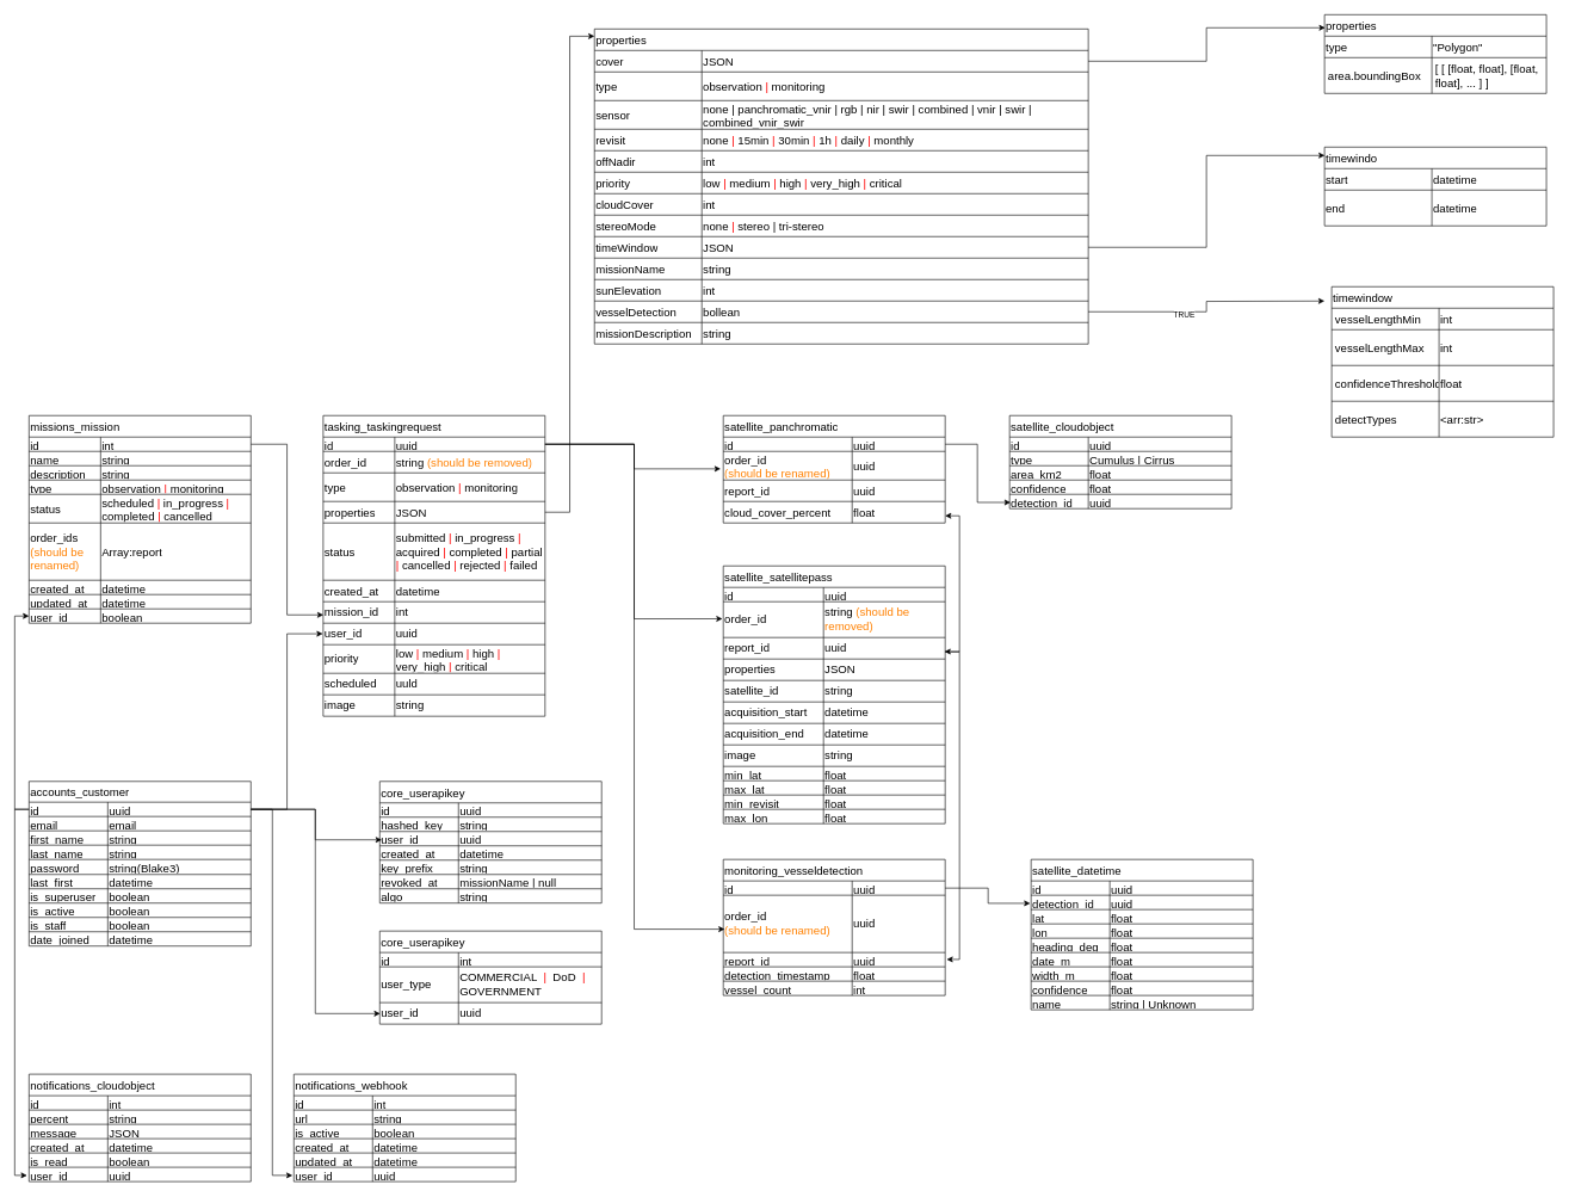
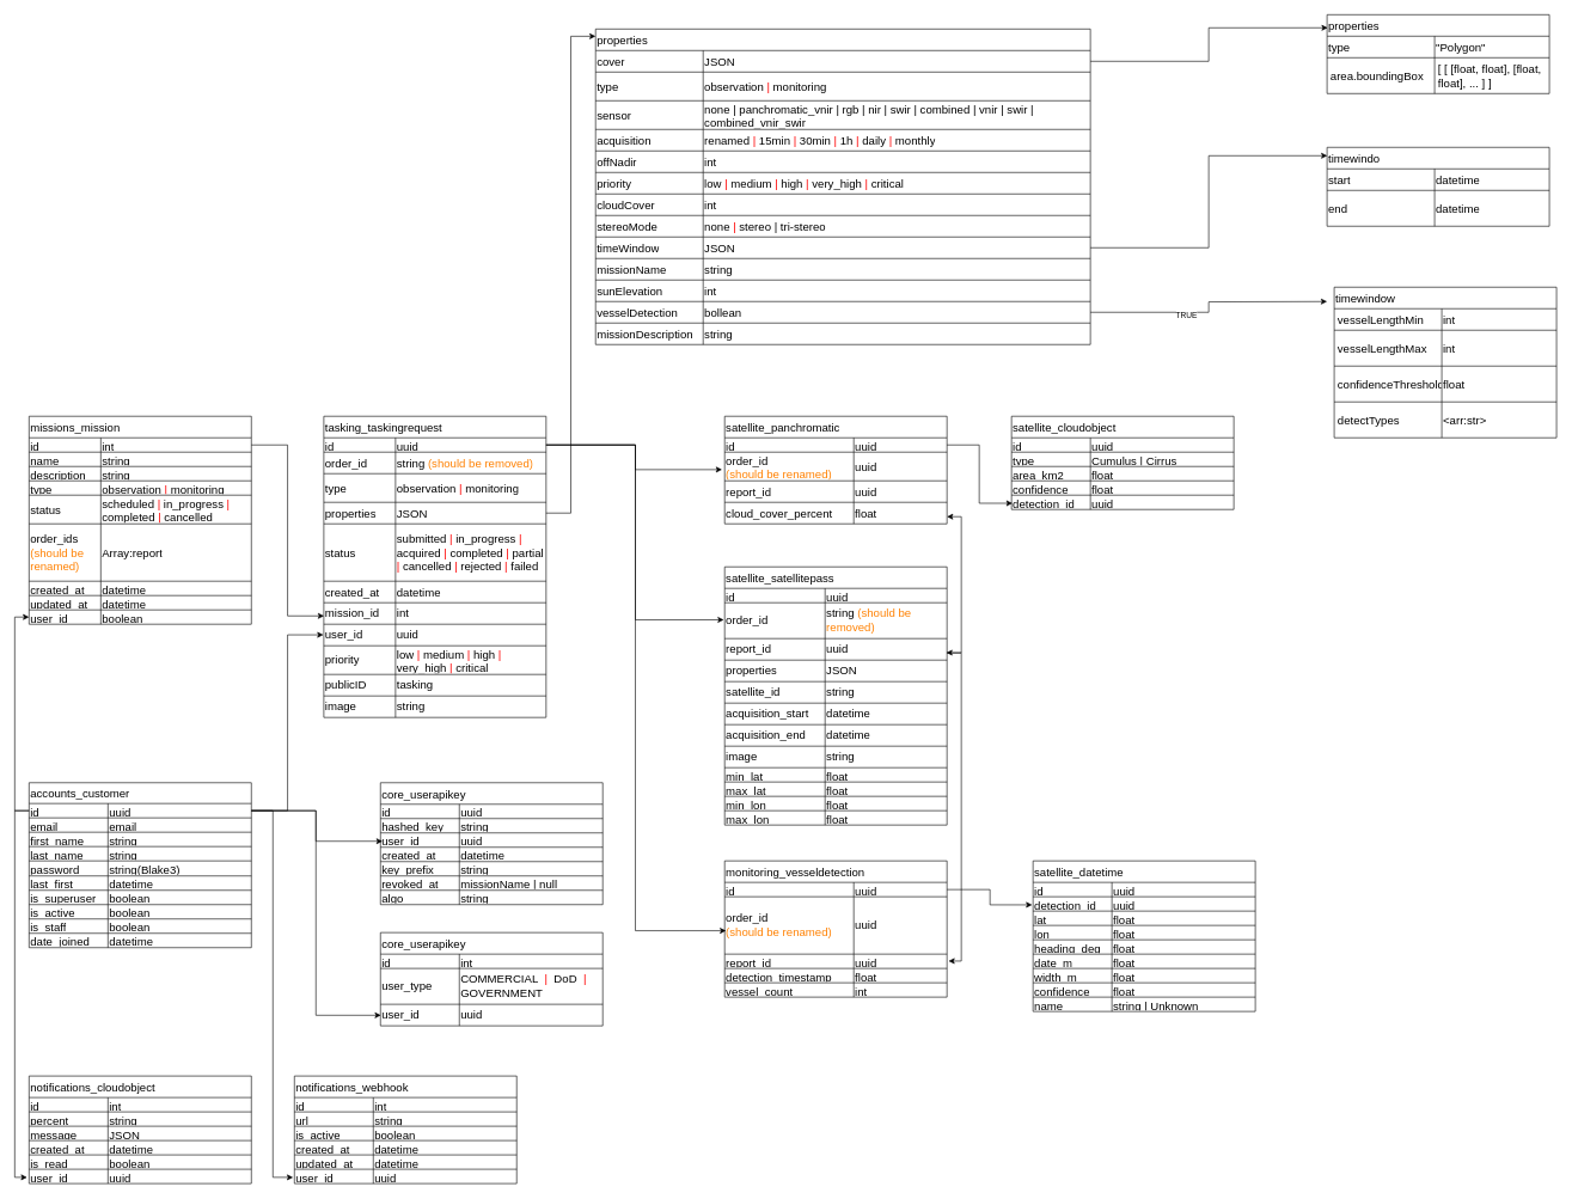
- <mxCell id="300" value="revisit" style="shape=partialRectangle;html=1;whiteSpace=wrap;connectable=0;strokeColor=inherit;overflow=hidden;fillColor=none;top=0;left=0;bottom=0;right=0;pointerEvents=1;fontSize=16;align=left;" vertex="1" parent="299"><mxGeometry width="150" height="30" as="geometry"><mxRectangle width="150" height="30" as="alternateBounds" /></mxGeometry></mxCell>
+ <mxCell id="300" value="acquisition" style="shape=partialRectangle;html=1;whiteSpace=wrap;connectable=0;strokeColor=inherit;overflow=hidden;fillColor=none;top=0;left=0;bottom=0;right=0;pointerEvents=1;fontSize=16;align=left;" vertex="1" parent="299"><mxGeometry width="150" height="30" as="geometry"><mxRectangle width="150" height="30" as="alternateBounds" /></mxGeometry></mxCell>
- <mxCell id="301" value="none &lt;font style=&quot;color: rgb(255, 0, 0);&quot;&gt;|&lt;/font&gt; 15min &lt;font style=&quot;color: rgb(255, 0, 0);&quot;&gt;|&lt;/font&gt; 30min &lt;font style=&quot;color: rgb(255, 0, 0);&quot;&gt;|&lt;/font&gt; 1h &lt;font style=&quot;color: rgb(255, 0, 0);&quot;&gt;|&lt;/font&gt; daily &lt;font style=&quot;color: rgb(255, 0, 0);&quot;&gt;|&lt;/font&gt; monthly" style="shape=partialRectangle;html=1;whiteSpace=wrap;connectable=0;strokeColor=inherit;overflow=hidden;fillColor=none;top=0;left=0;bottom=0;right=0;pointerEvents=1;fontSize=16;align=left;" vertex="1" parent="299"><mxGeometry x="150" width="540" height="30" as="geometry"><mxRectangle width="540" height="30" as="alternateBounds" /></mxGeometry></mxCell>
+ <mxCell id="301" value="renamed &lt;font style=&quot;color: rgb(255, 0, 0);&quot;&gt;|&lt;/font&gt; 15min &lt;font style=&quot;color: rgb(255, 0, 0);&quot;&gt;|&lt;/font&gt; 30min &lt;font style=&quot;color: rgb(255, 0, 0);&quot;&gt;|&lt;/font&gt; 1h &lt;font style=&quot;color: rgb(255, 0, 0);&quot;&gt;|&lt;/font&gt; daily &lt;font style=&quot;color: rgb(255, 0, 0);&quot;&gt;|&lt;/font&gt; monthly" style="shape=partialRectangle;html=1;whiteSpace=wrap;connectable=0;strokeColor=inherit;overflow=hidden;fillColor=none;top=0;left=0;bottom=0;right=0;pointerEvents=1;fontSize=16;align=left;" vertex="1" parent="299"><mxGeometry x="150" width="540" height="30" as="geometry"><mxRectangle width="540" height="30" as="alternateBounds" /></mxGeometry></mxCell>
- <mxCell id="125" value="scheduled" style="shape=partialRectangle;html=1;whiteSpace=wrap;connectable=0;strokeColor=inherit;overflow=hidden;fillColor=none;top=0;left=0;bottom=0;right=0;pointerEvents=1;fontSize=16;align=left;" parent="124" vertex="1"><mxGeometry width="100" height="30" as="geometry"><mxRectangle width="100" height="30" as="alternateBounds" /></mxGeometry></mxCell>
+ <mxCell id="125" value="publicID" style="shape=partialRectangle;html=1;whiteSpace=wrap;connectable=0;strokeColor=inherit;overflow=hidden;fillColor=none;top=0;left=0;bottom=0;right=0;pointerEvents=1;fontSize=16;align=left;" parent="124" vertex="1"><mxGeometry width="100" height="30" as="geometry"><mxRectangle width="100" height="30" as="alternateBounds" /></mxGeometry></mxCell>
- <mxCell id="126" value="uuld" style="shape=partialRectangle;html=1;whiteSpace=wrap;connectable=0;strokeColor=inherit;overflow=hidden;fillColor=none;top=0;left=0;bottom=0;right=0;pointerEvents=1;fontSize=16;align=left;" parent="124" vertex="1"><mxGeometry x="100" width="210" height="30" as="geometry"><mxRectangle width="210" height="30" as="alternateBounds" /></mxGeometry></mxCell>
+ <mxCell id="126" value="tasking" style="shape=partialRectangle;html=1;whiteSpace=wrap;connectable=0;strokeColor=inherit;overflow=hidden;fillColor=none;top=0;left=0;bottom=0;right=0;pointerEvents=1;fontSize=16;align=left;" parent="124" vertex="1"><mxGeometry x="100" width="210" height="30" as="geometry"><mxRectangle width="210" height="30" as="alternateBounds" /></mxGeometry></mxCell>
- <mxCell id="235" value="min_revisit" style="shape=partialRectangle;html=1;whiteSpace=wrap;connectable=0;strokeColor=inherit;overflow=hidden;fillColor=none;top=0;left=0;bottom=0;right=0;pointerEvents=1;fontSize=16;align=left;" parent="234" vertex="1"><mxGeometry width="140" height="20" as="geometry"><mxRectangle width="140" height="20" as="alternateBounds" /></mxGeometry></mxCell>
+ <mxCell id="235" value="min_lon" style="shape=partialRectangle;html=1;whiteSpace=wrap;connectable=0;strokeColor=inherit;overflow=hidden;fillColor=none;top=0;left=0;bottom=0;right=0;pointerEvents=1;fontSize=16;align=left;" parent="234" vertex="1"><mxGeometry width="140" height="20" as="geometry"><mxRectangle width="140" height="20" as="alternateBounds" /></mxGeometry></mxCell>
